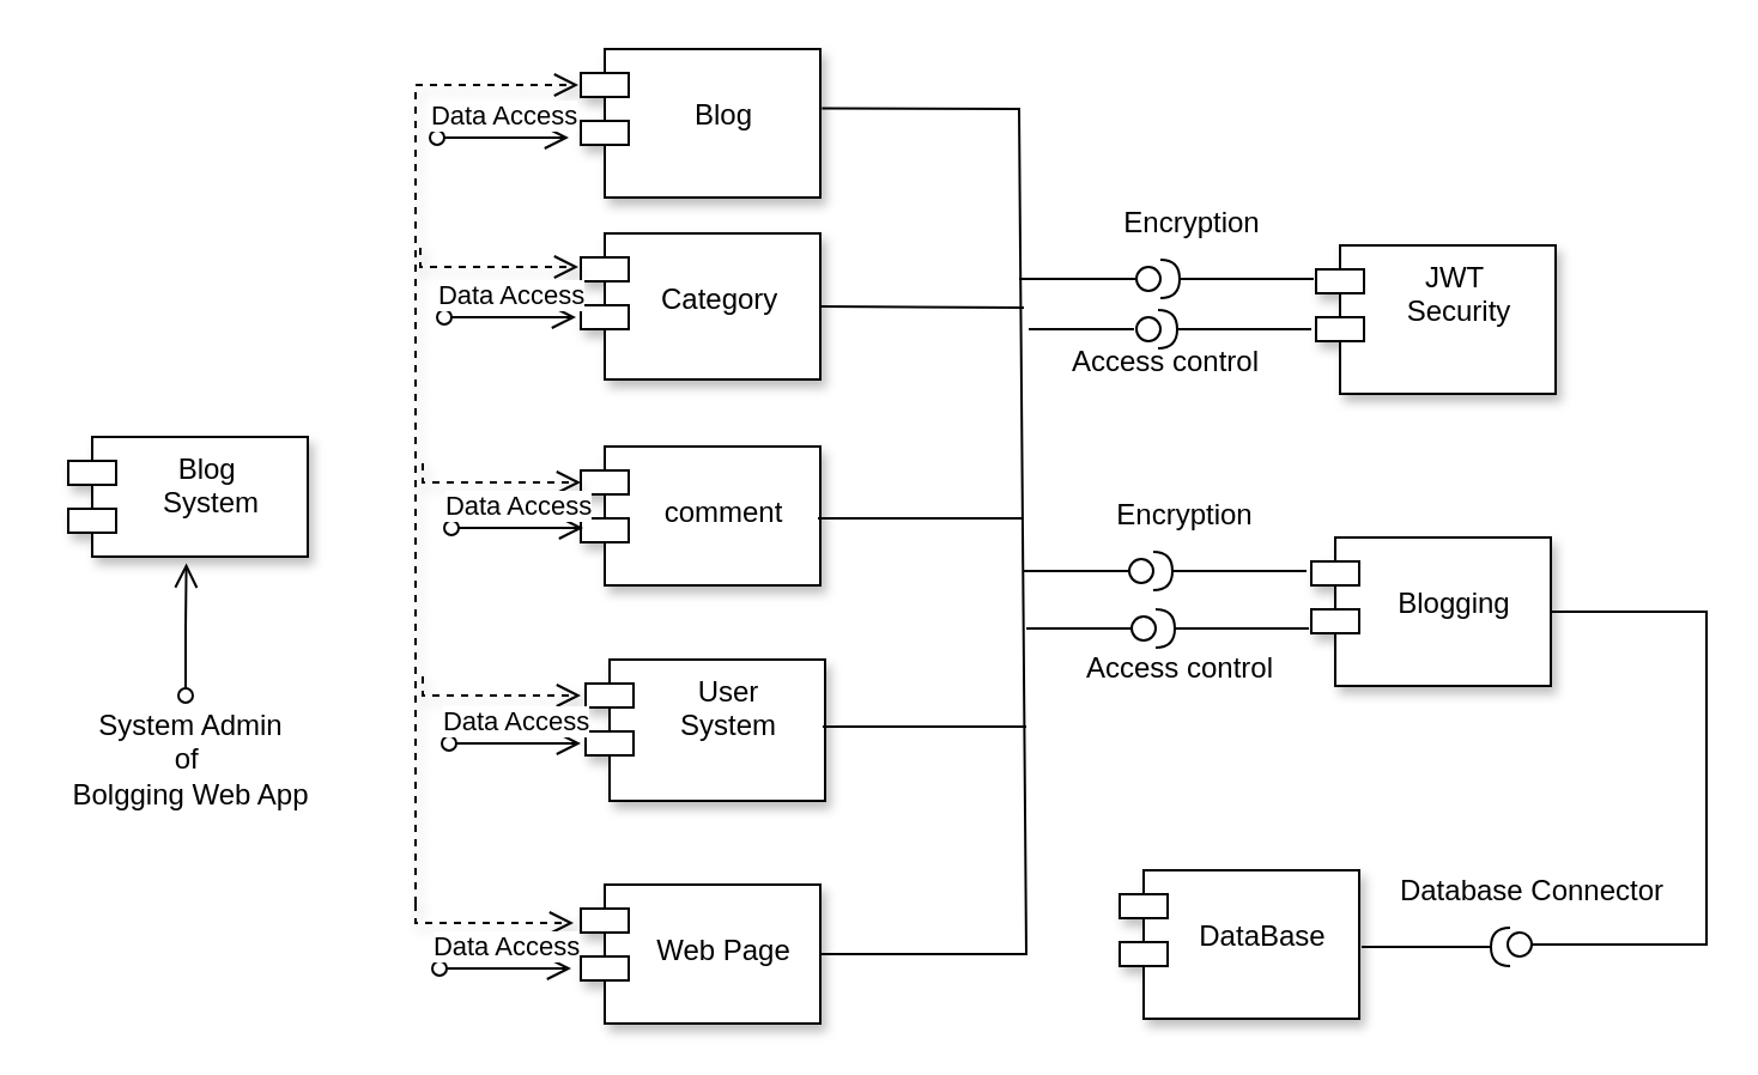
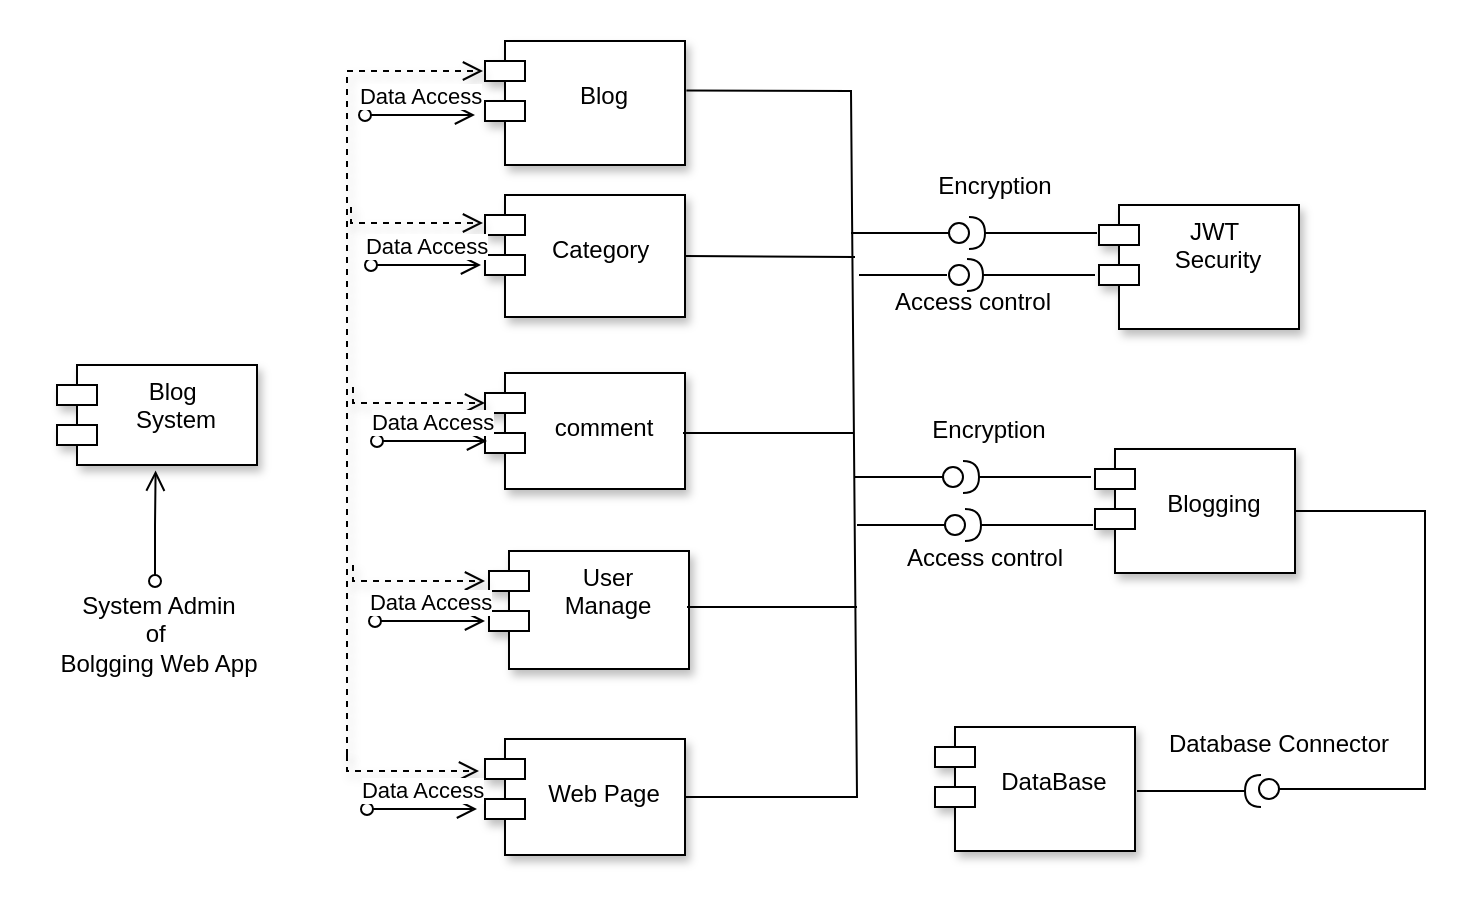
- <mxCell id="6" value="User&lt;br&gt;System" style="shape=module;align=left;spacingLeft=20;align=center;verticalAlign=top;whiteSpace=wrap;html=1;strokeWidth=1;shadow=1;" parent="1" vertex="1"><mxGeometry x="244" y="275" width="100" height="59" as="geometry" /></mxCell>
+ <mxCell id="6" value="User&lt;br&gt;Manage" style="shape=module;align=left;spacingLeft=20;align=center;verticalAlign=top;whiteSpace=wrap;html=1;strokeWidth=1;shadow=1;" parent="1" vertex="1"><mxGeometry x="244" y="275" width="100" height="59" as="geometry" /></mxCell>
